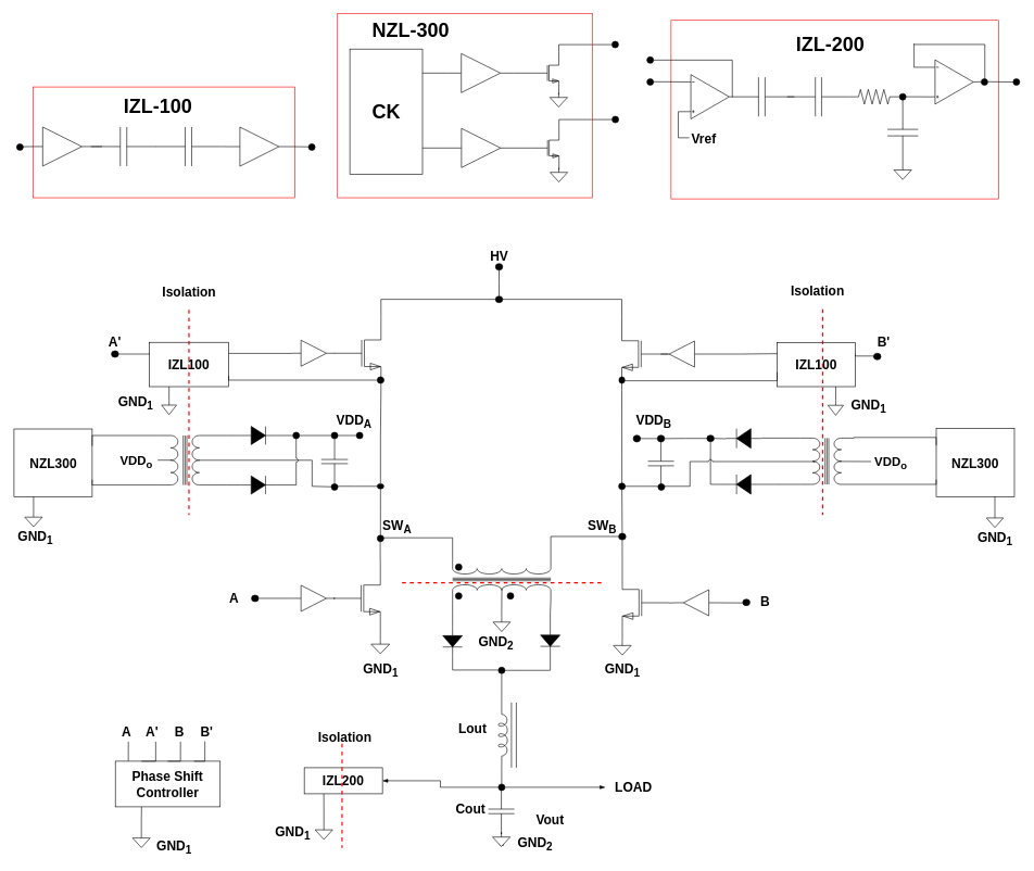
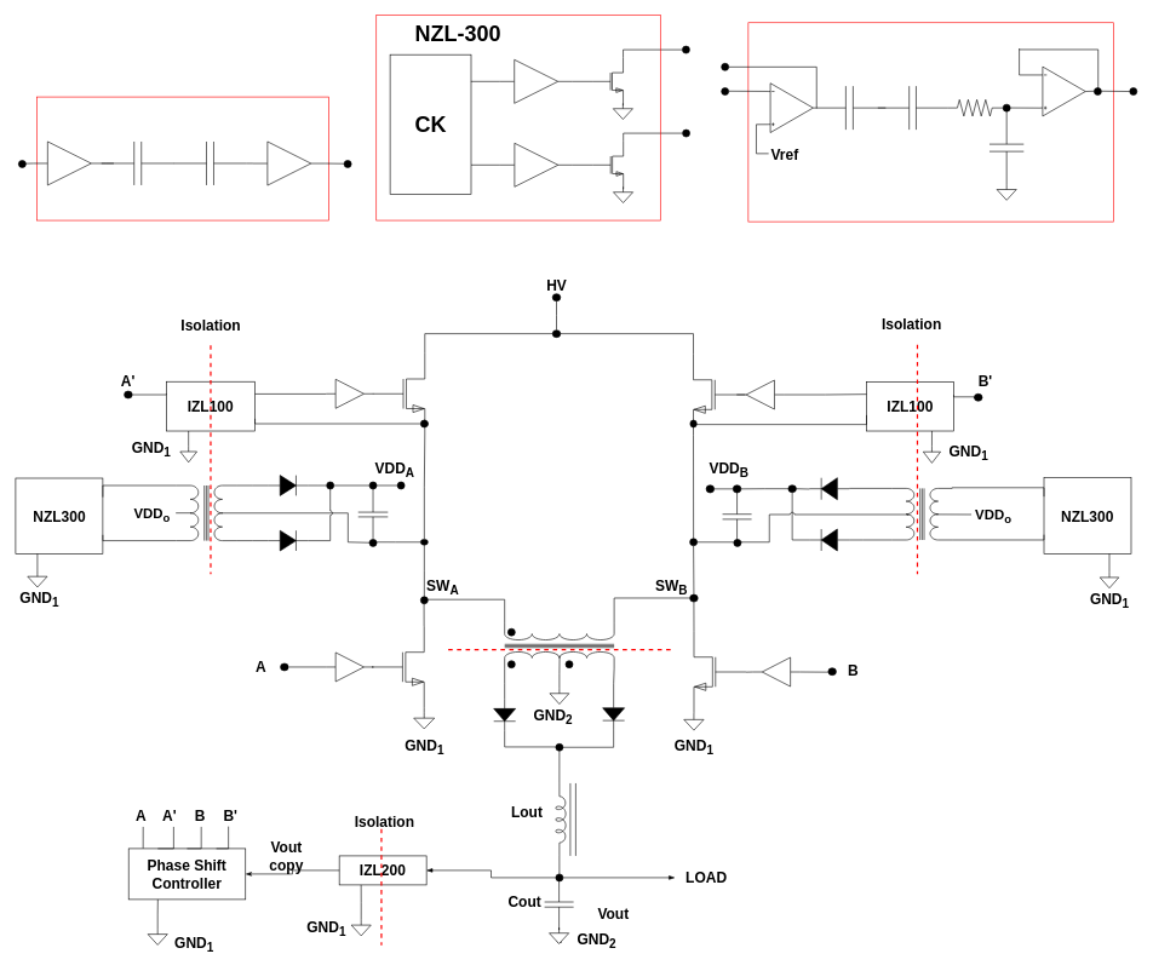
- <mxCell id="106" value="&lt;b style=&quot;line-height: 160%&quot;&gt;&lt;font style=&quot;font-size: 30px&quot;&gt;IZL-200&lt;/font&gt;&lt;/b&gt;" style="text;html=1;resizable=0;autosize=1;align=center;verticalAlign=middle;points=[];fillColor=none;strokeColor=none;rounded=0;" parent="1" vertex="1"><mxGeometry x="1213" y="56.757" width="120" height="30" as="geometry" /></mxCell>
- <mxCell id="99" value="&lt;font style=&quot;font-size: 30px&quot;&gt;&lt;b&gt;IZL-100&lt;/b&gt;&lt;/font&gt;" style="text;html=1;resizable=0;autosize=1;align=center;verticalAlign=middle;points=[];fillColor=none;strokeColor=none;rounded=0;" parent="1" vertex="1"><mxGeometry x="181" y="148" width="120" height="30" as="geometry" /></mxCell>
+ <mxCell id="39" value="&lt;b style=&quot;font-size: 20px&quot;&gt;&lt;font style=&quot;font-size: 20px&quot;&gt;Vout&lt;br&gt;copy&lt;br&gt;&lt;/font&gt;&lt;/b&gt;" style="text;html=1;align=center;verticalAlign=middle;resizable=0;points=[];autosize=1;" parent="1" vertex="1"><mxGeometry x="363" y="1158" width="60" height="40" as="geometry" /></mxCell>
+ <mxCell id="37" style="edgeStyle=orthogonalEdgeStyle;rounded=0;orthogonalLoop=1;jettySize=auto;html=1;exitX=0;exitY=0.5;exitDx=0;exitDy=0;endArrow=classicThin;endFill=1;strokeColor=#000000;entryX=1;entryY=0.5;entryDx=0;entryDy=0;" parent="1" source="38" target="30" edge="1"><mxGeometry x="-414" y="-1720" as="geometry"><mxPoint x="381" y="1203" as="targetPoint" /></mxGeometry></mxCell>
